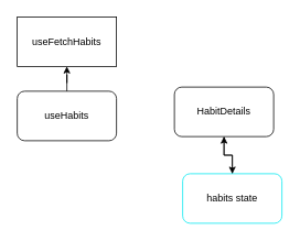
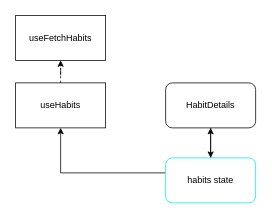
- <mxCell id="6" value="" style="edgeStyle=orthogonalEdgeStyle;rounded=0;orthogonalLoop=1;jettySize=auto;html=1;" edge="1" parent="1" source="7" target="5"><mxGeometry relative="1" as="geometry" /></mxCell>
+ <mxCell id="6" value="" style="edgeStyle=orthogonalEdgeStyle;rounded=0;orthogonalLoop=1;jettySize=auto;html=1;dashed=1;" edge="1" parent="1" source="7" target="5"><mxGeometry relative="1" as="geometry" /></mxCell>
- <mxCell id="9" value="HabitDetails" style="rounded=1;whiteSpace=wrap;html=1;" vertex="1" parent="1"><mxGeometry x="210" y="105" width="120" height="60" as="geometry" /></mxCell>
+ <mxCell id="9" value="HabitDetails" style="rounded=1;whiteSpace=wrap;html=1;" vertex="1" parent="1"><mxGeometry x="220" y="110" width="120" height="60" as="geometry" /></mxCell>
- <mxCell id="7" value="useHabits" style="rounded=1;whiteSpace=wrap;html=1;" vertex="1" parent="1"><mxGeometry x="20" y="110" width="120" height="60" as="geometry" /></mxCell>
+ <mxCell id="7" value="useHabits" style="whiteSpace=wrap;html=1;rounded=0;" vertex="1" parent="1"><mxGeometry x="20" y="110" width="120" height="60" as="geometry" /></mxCell>
+ <mxCell id="2" style="edgeStyle=orthogonalEdgeStyle;rounded=0;orthogonalLoop=1;jettySize=auto;html=1;entryX=0.5;entryY=1;entryDx=0;entryDy=0;" edge="1" parent="1" source="4" target="7"><mxGeometry relative="1" as="geometry"><mxPoint x="80" y="180" as="targetPoint" /><Array as="points"><mxPoint x="80" y="230" /></Array></mxGeometry></mxCell>
